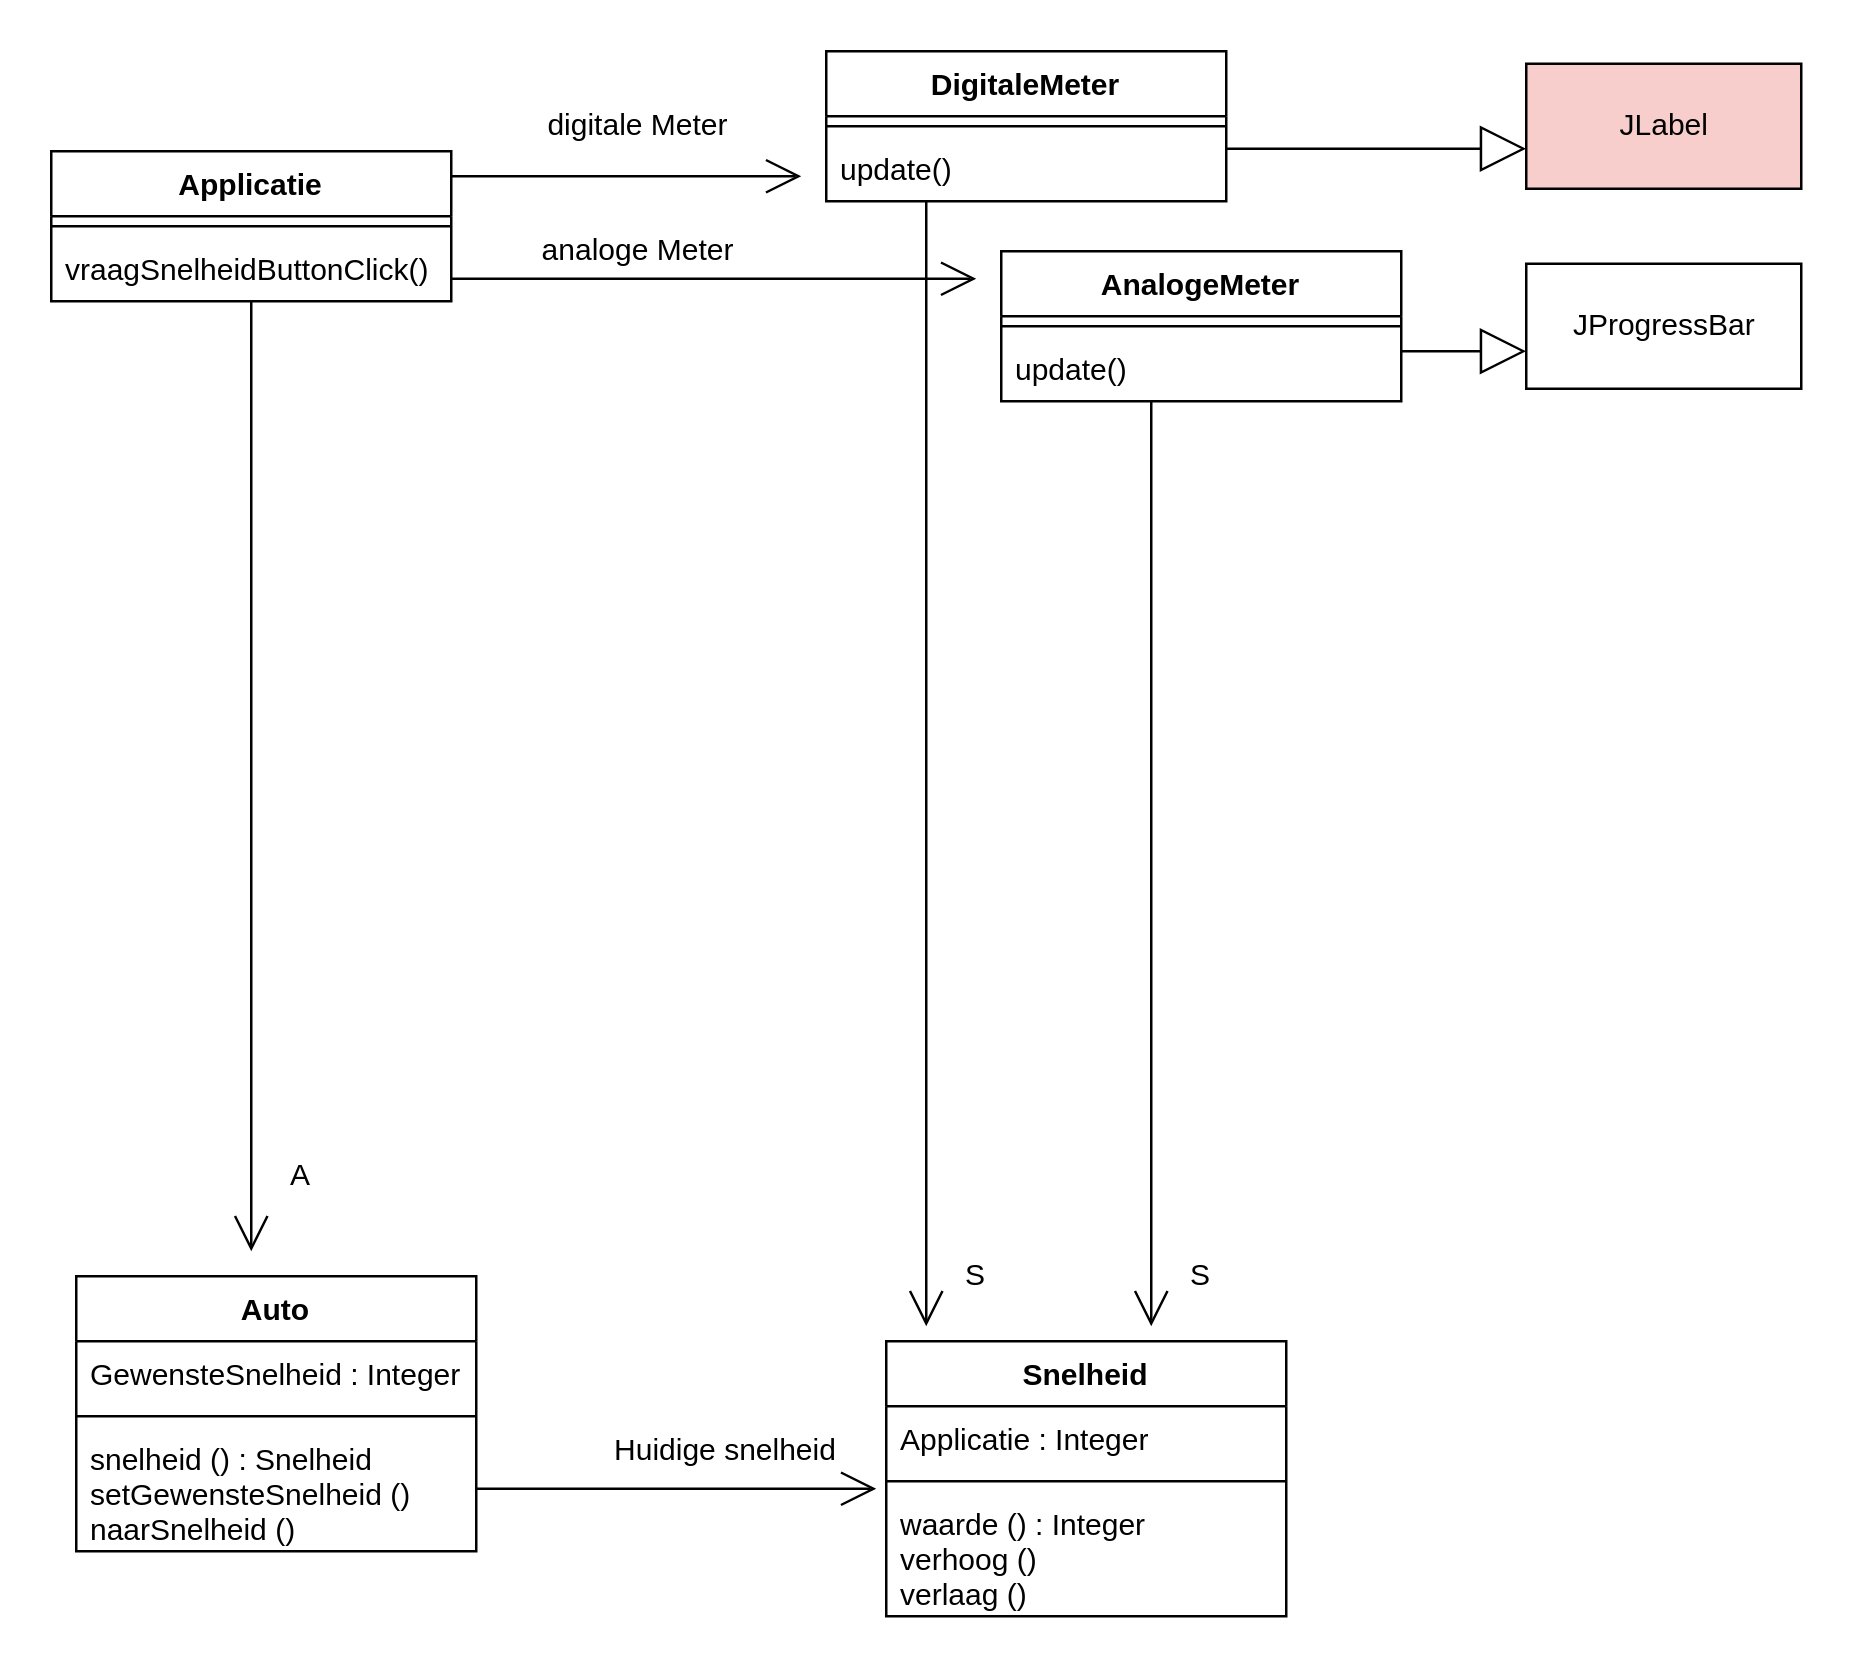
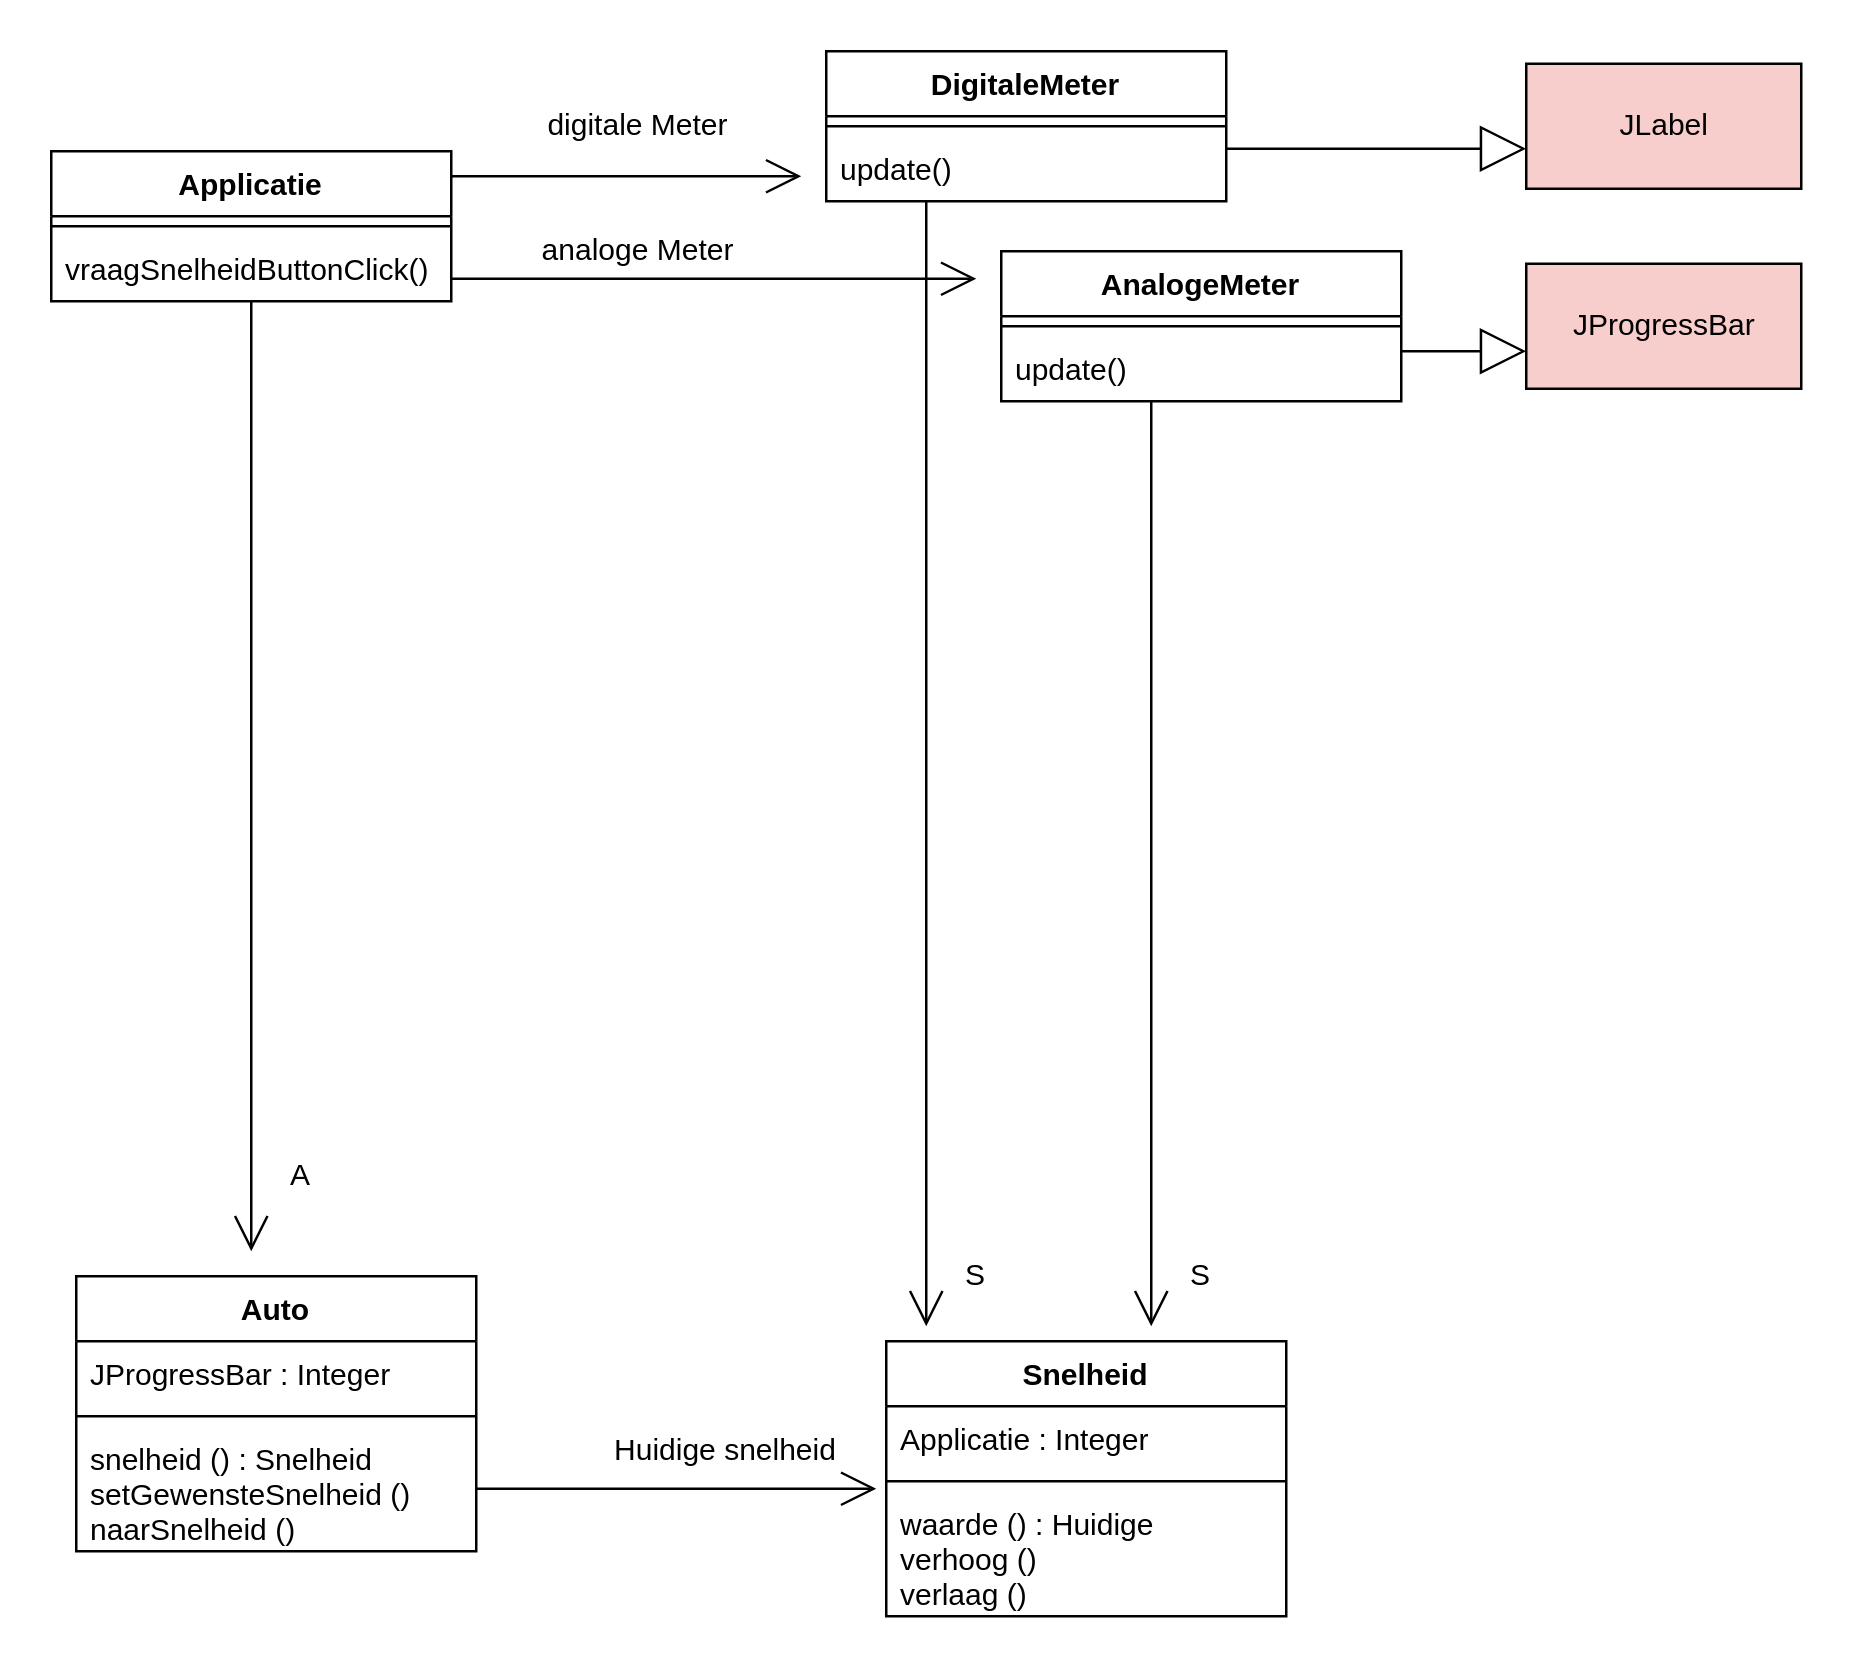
- <mxCell id="32" value="JProgressBar" style="html=1;" vertex="1" parent="1"><mxGeometry x="610" y="105" width="110" height="50" as="geometry" /></mxCell>
+ <mxCell id="32" value="JProgressBar" style="html=1;fillColor=#f8cecc;" vertex="1" parent="1"><mxGeometry x="610" y="105" width="110" height="50" as="geometry" /></mxCell>
- <mxCell id="7" value="GewensteSnelheid : Integer" style="text;strokeColor=none;fillColor=none;align=left;verticalAlign=top;spacingLeft=4;spacingRight=4;overflow=hidden;rotatable=0;points=[[0,0.5],[1,0.5]];portConstraint=eastwest;" vertex="1" parent="6"><mxGeometry y="26" width="160" height="26" as="geometry" /></mxCell>
+ <mxCell id="7" value="JProgressBar : Integer" style="text;strokeColor=none;fillColor=none;align=left;verticalAlign=top;spacingLeft=4;spacingRight=4;overflow=hidden;rotatable=0;points=[[0,0.5],[1,0.5]];portConstraint=eastwest;" vertex="1" parent="6"><mxGeometry y="26" width="160" height="26" as="geometry" /></mxCell>
- <mxCell id="13" value="waarde () : Integer&#10;verhoog ()&#10;verlaag ()" style="text;strokeColor=none;fillColor=none;align=left;verticalAlign=top;spacingLeft=4;spacingRight=4;overflow=hidden;rotatable=0;points=[[0,0.5],[1,0.5]];portConstraint=eastwest;" vertex="1" parent="10"><mxGeometry y="60" width="160" height="50" as="geometry" /></mxCell>
+ <mxCell id="13" value="waarde () : Huidige&#10;verhoog ()&#10;verlaag ()" style="text;strokeColor=none;fillColor=none;align=left;verticalAlign=top;spacingLeft=4;spacingRight=4;overflow=hidden;rotatable=0;points=[[0,0.5],[1,0.5]];portConstraint=eastwest;" vertex="1" parent="10"><mxGeometry y="60" width="160" height="50" as="geometry" /></mxCell>
